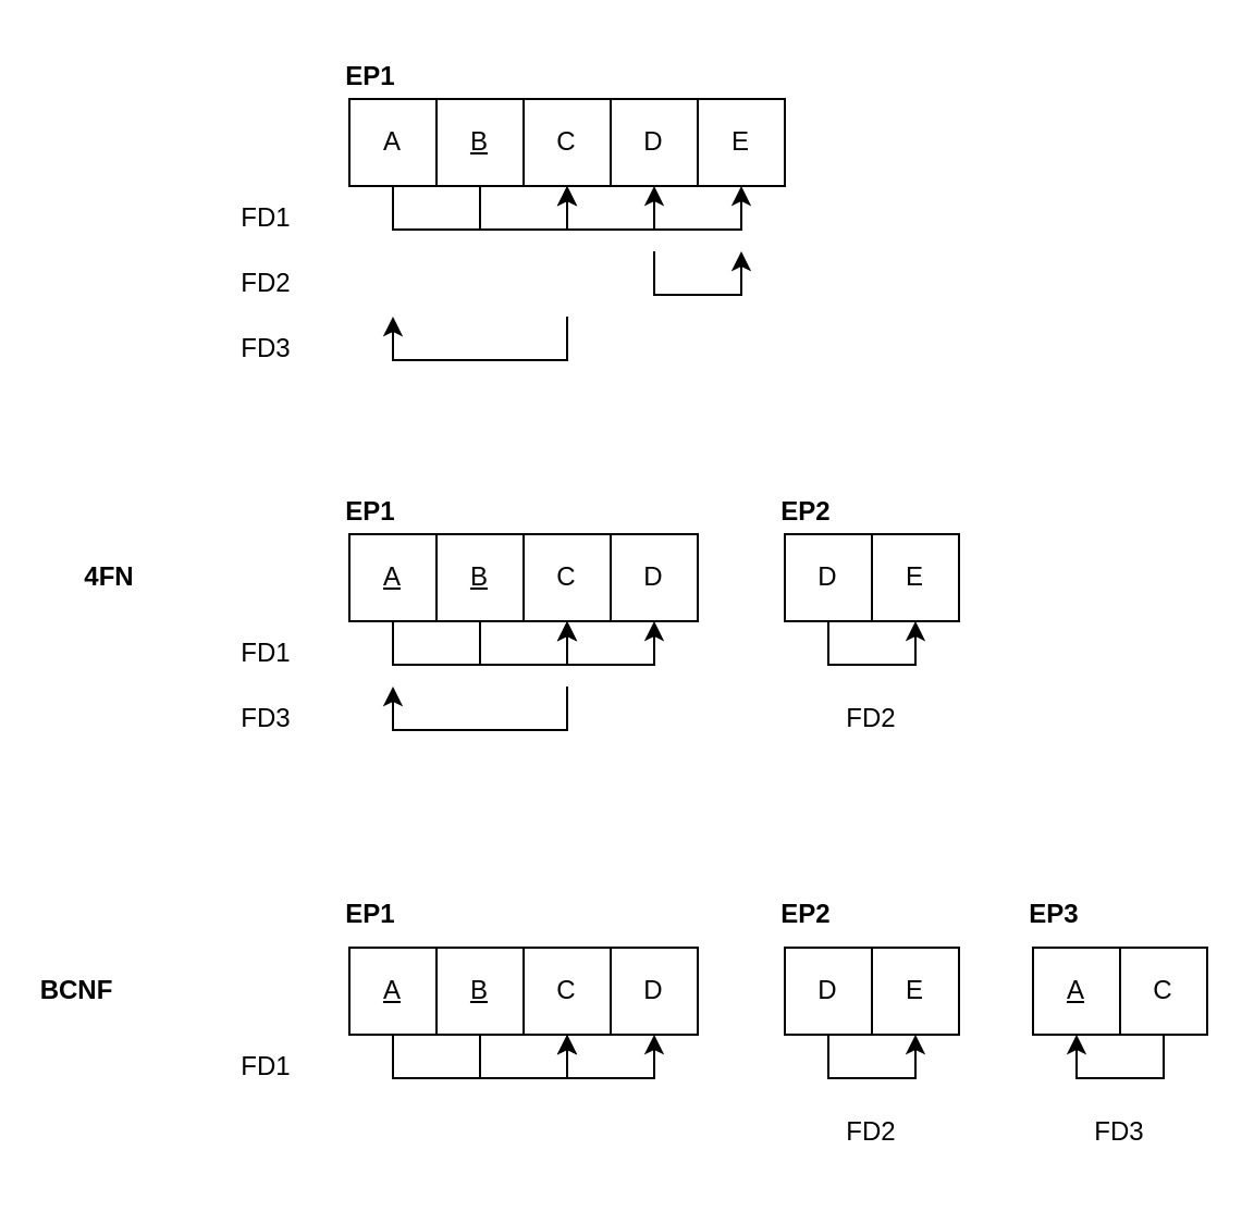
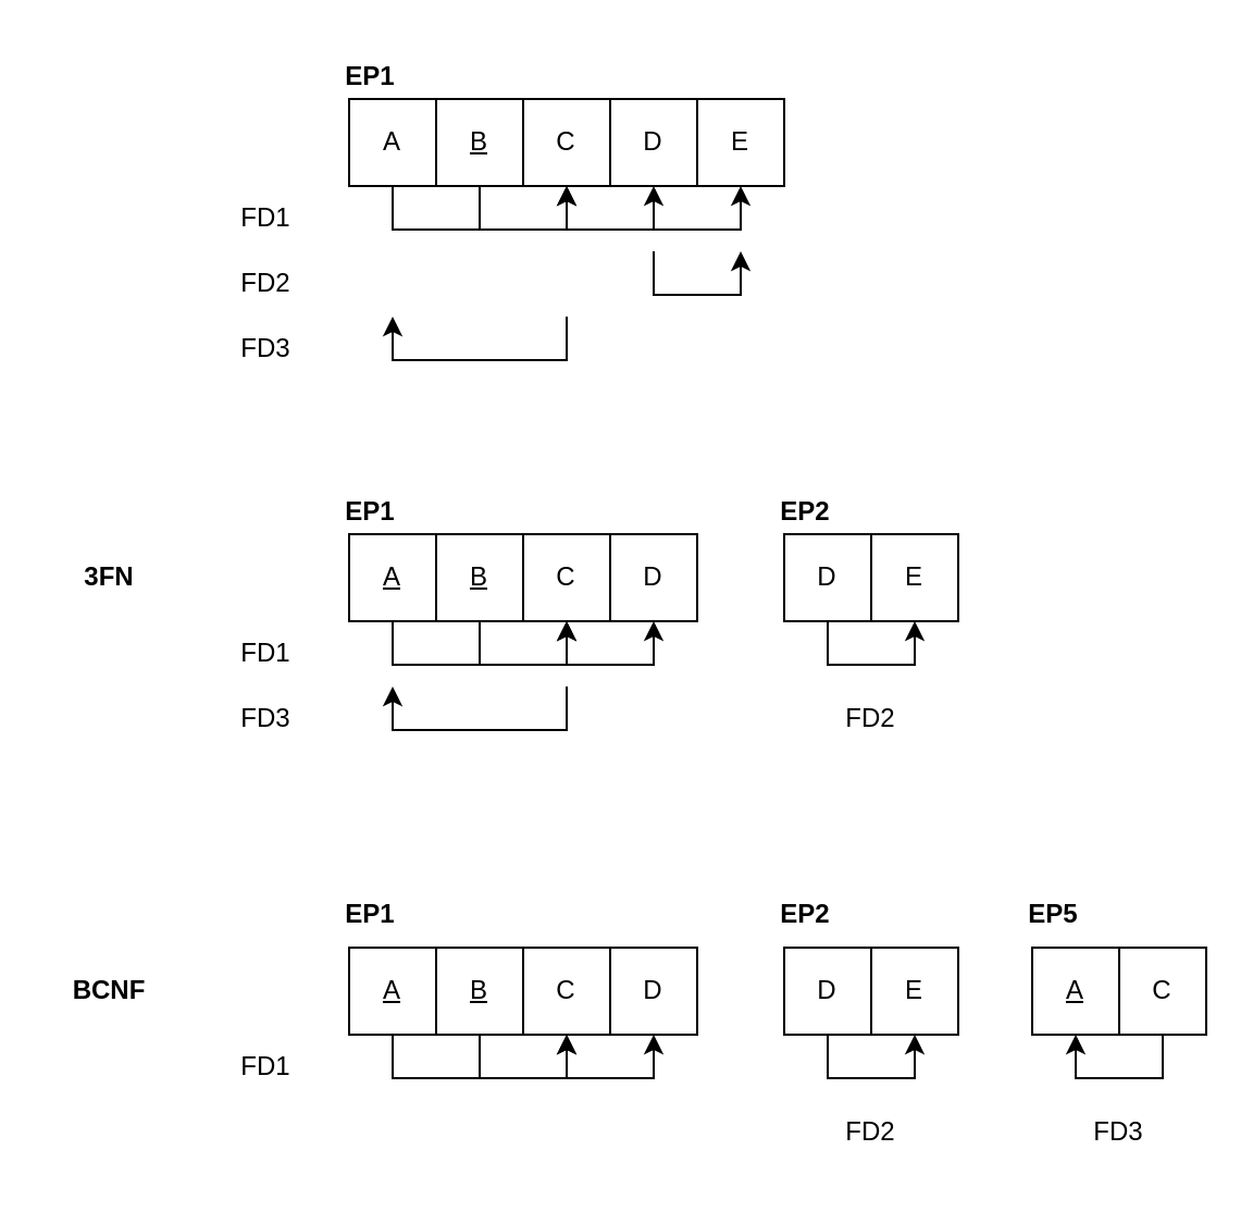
- <mxCell id="28" value="4FN" style="text;html=1;strokeColor=none;fillColor=none;align=center;verticalAlign=middle;whiteSpace=wrap;rounded=0;fontStyle=1" vertex="1" parent="1"><mxGeometry x="20" y="250" width="60" height="30" as="geometry" /></mxCell>
+ <mxCell id="28" value="3FN" style="text;html=1;strokeColor=none;fillColor=none;align=center;verticalAlign=middle;whiteSpace=wrap;rounded=0;fontStyle=1" vertex="1" parent="1"><mxGeometry x="20" y="250" width="60" height="30" as="geometry" /></mxCell>
- <mxCell id="53" value="EP3" style="text;html=1;strokeColor=none;fillColor=none;align=center;verticalAlign=middle;whiteSpace=wrap;rounded=0;fontStyle=1" vertex="1" parent="1"><mxGeometry x="454" y="405" width="60" height="30" as="geometry" /></mxCell>
+ <mxCell id="53" value="EP5" style="text;html=1;strokeColor=none;fillColor=none;align=center;verticalAlign=middle;whiteSpace=wrap;rounded=0;fontStyle=1" vertex="1" parent="1"><mxGeometry x="454" y="405" width="60" height="30" as="geometry" /></mxCell>
- <mxCell id="44" value="BCNF" style="text;html=1;strokeColor=none;fillColor=none;align=center;verticalAlign=middle;whiteSpace=wrap;rounded=0;fontStyle=1" vertex="1" parent="1"><mxGeometry x="5" y="440" width="60" height="30" as="geometry" /></mxCell>
+ <mxCell id="44" value="BCNF" style="text;html=1;strokeColor=none;fillColor=none;align=center;verticalAlign=middle;whiteSpace=wrap;rounded=0;fontStyle=1" vertex="1" parent="1"><mxGeometry x="20" y="440" width="60" height="30" as="geometry" /></mxCell>
